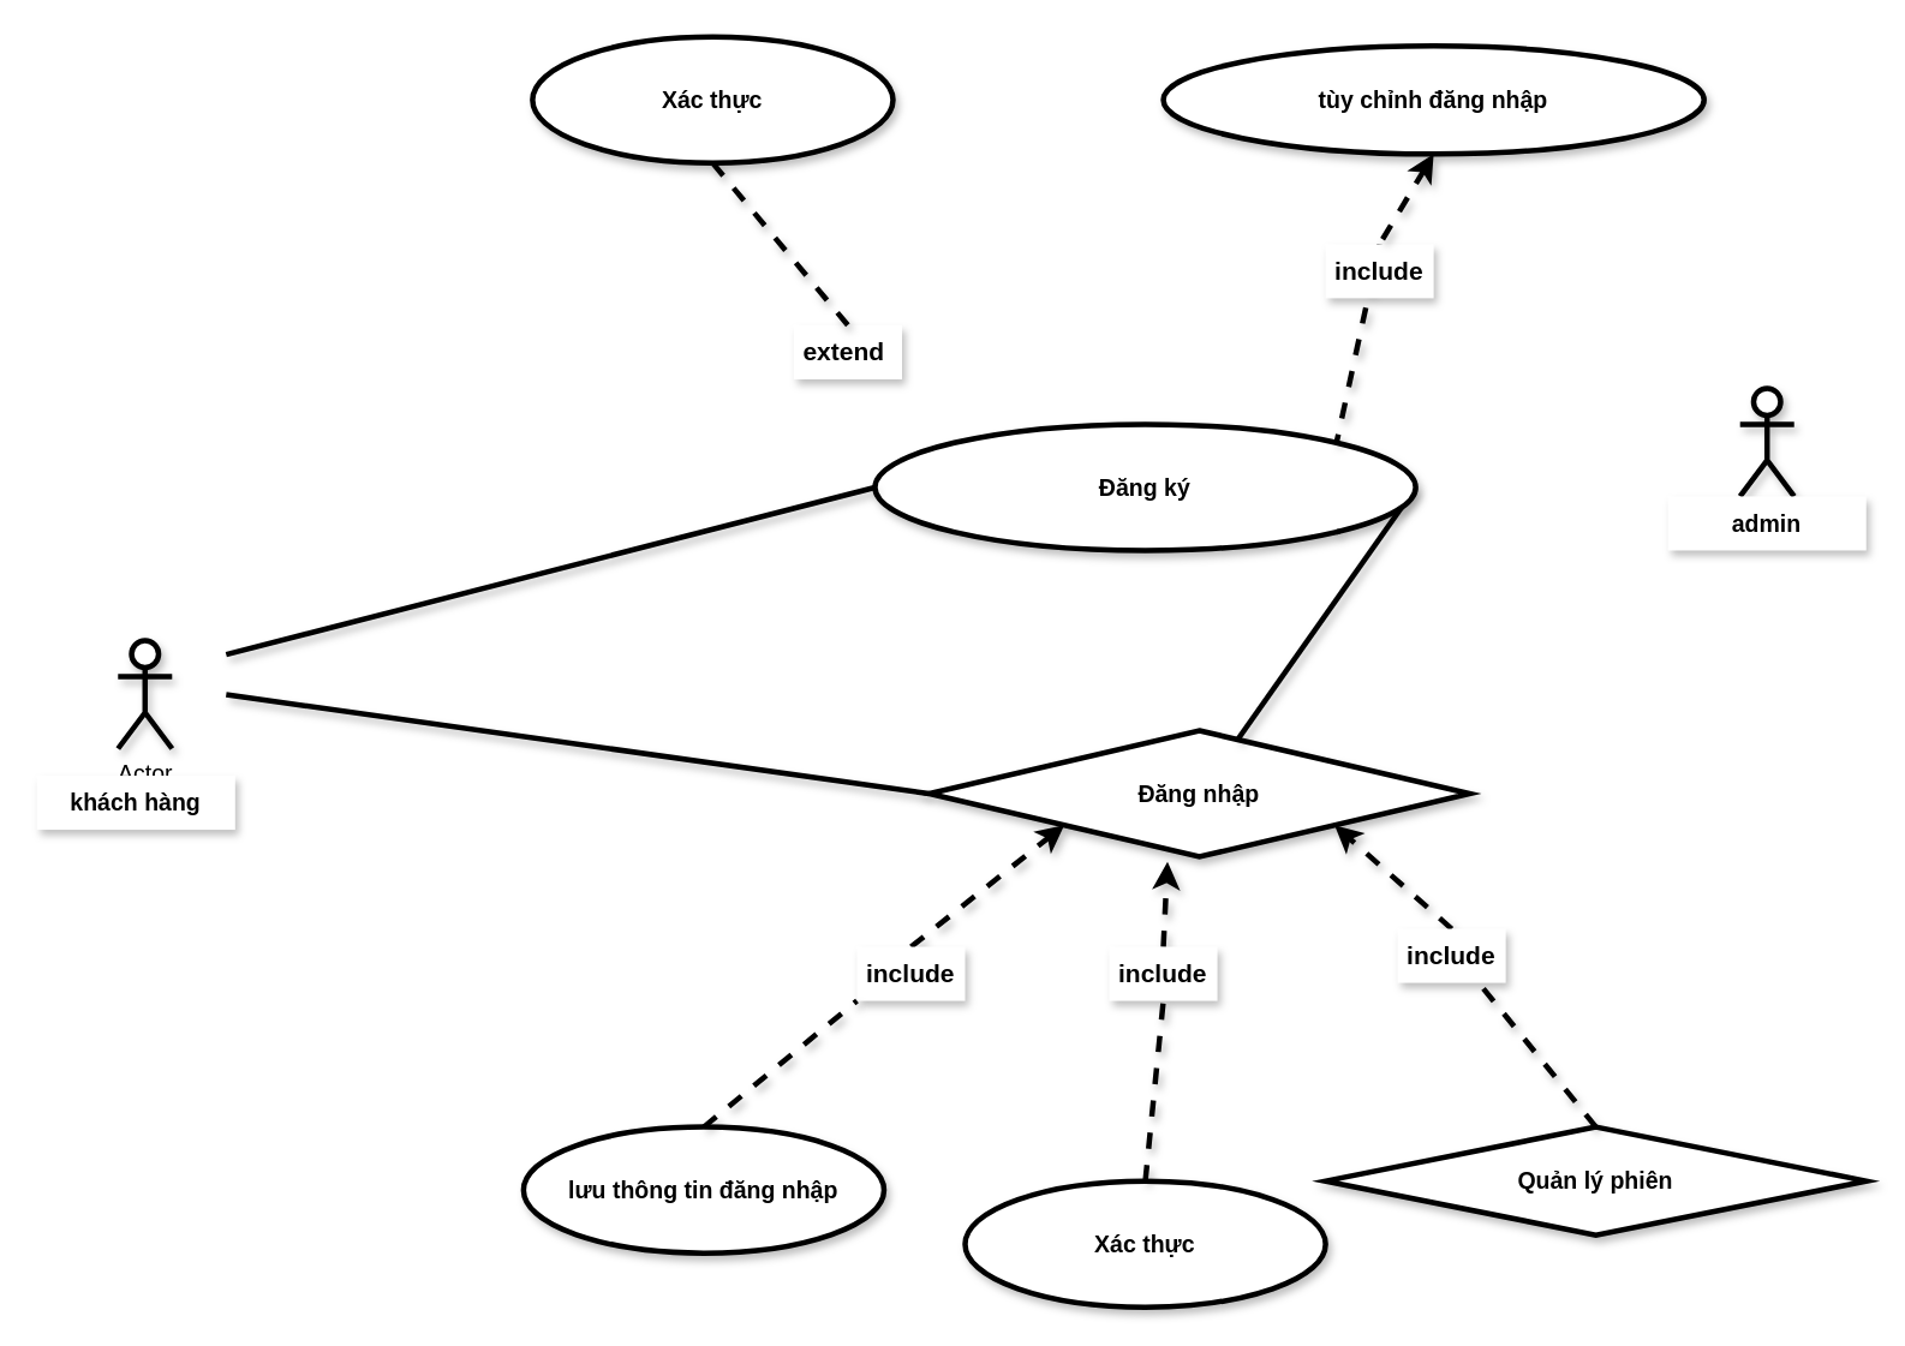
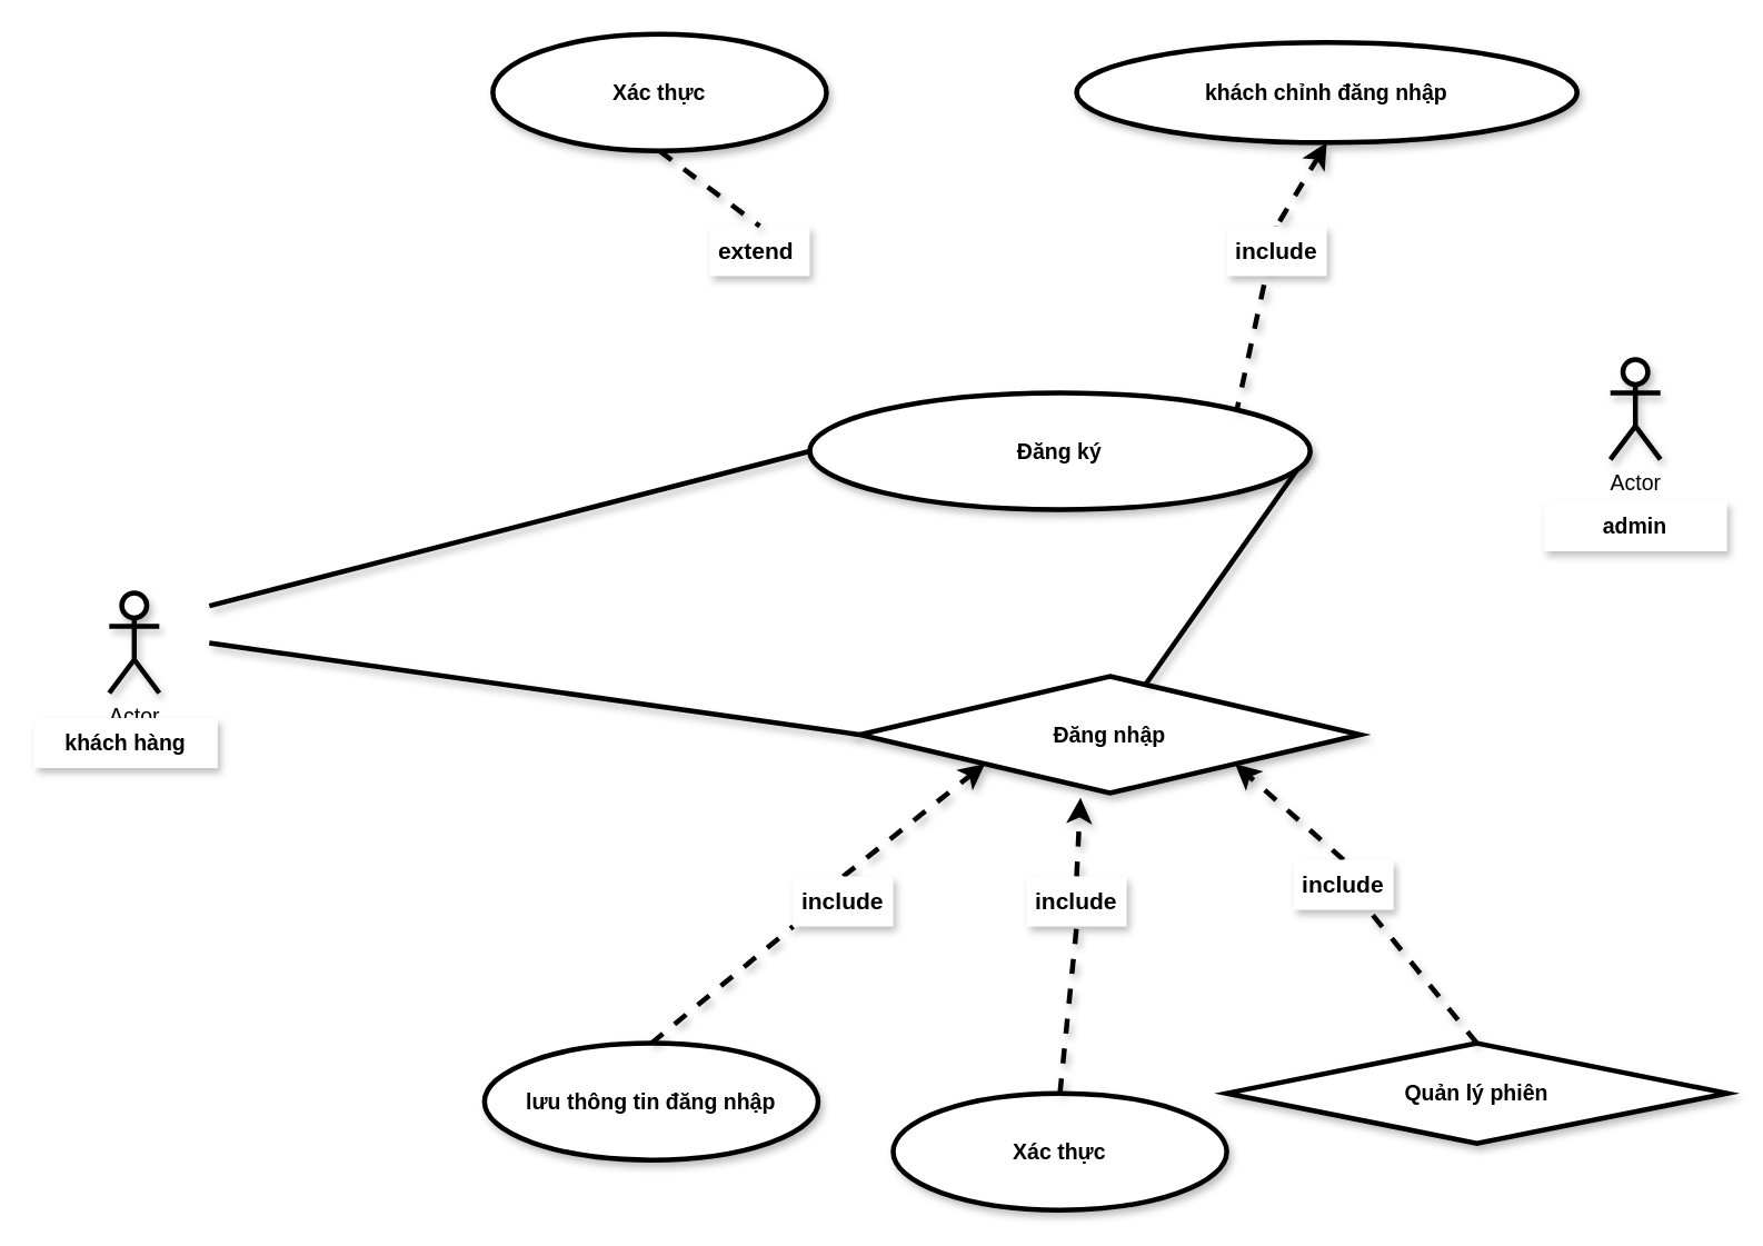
- <mxCell id="20" value="tùy chỉnh đăng nhập" style="ellipse;whiteSpace=wrap;html=1;align=center;newEdgeStyle={&quot;edgeStyle&quot;:&quot;entityRelationEdgeStyle&quot;,&quot;startArrow&quot;:&quot;none&quot;,&quot;endArrow&quot;:&quot;none&quot;,&quot;segment&quot;:10,&quot;curved&quot;:1};treeFolding=1;treeMoving=1;shadow=1;fontSize=13;strokeWidth=3;fillColor=default;gradientColor=#ffffff;fontStyle=1" vertex="1" parent="1"><mxGeometry x="645" y="25" width="300" height="60" as="geometry" /></mxCell>
+ <mxCell id="20" value="khách chỉnh đăng nhập" style="ellipse;whiteSpace=wrap;html=1;align=center;newEdgeStyle={&quot;edgeStyle&quot;:&quot;entityRelationEdgeStyle&quot;,&quot;startArrow&quot;:&quot;none&quot;,&quot;endArrow&quot;:&quot;none&quot;,&quot;segment&quot;:10,&quot;curved&quot;:1};treeFolding=1;treeMoving=1;shadow=1;fontSize=13;strokeWidth=3;fillColor=default;gradientColor=#ffffff;fontStyle=1" vertex="1" parent="1"><mxGeometry x="645" y="25" width="300" height="60" as="geometry" /></mxCell>
- <mxCell id="21" value="extend&amp;nbsp;" style="text;html=1;strokeColor=none;fillColor=default;align=center;verticalAlign=middle;whiteSpace=wrap;rounded=0;shadow=1;fontSize=14;fontStyle=1" vertex="1" parent="1"><mxGeometry x="440" y="180" width="60" height="30" as="geometry" /></mxCell>
+ <mxCell id="21" value="extend&amp;nbsp;" style="text;html=1;strokeColor=none;fillColor=default;align=center;verticalAlign=middle;whiteSpace=wrap;rounded=0;shadow=1;fontSize=14;fontStyle=1" vertex="1" parent="1"><mxGeometry x="425" y="135" width="60" height="30" as="geometry" /></mxCell>
- <mxCell id="15" value="admin" style="text;html=1;strokeColor=none;fillColor=default;align=center;verticalAlign=middle;whiteSpace=wrap;rounded=0;shadow=1;fontSize=13;fontStyle=1" vertex="1" parent="1"><mxGeometry x="925" y="275" width="110" height="30" as="geometry" /></mxCell>
+ <mxCell id="15" value="admin" style="text;html=1;strokeColor=none;fillColor=default;align=center;verticalAlign=middle;whiteSpace=wrap;rounded=0;shadow=1;fontSize=13;fontStyle=1" vertex="1" parent="1"><mxGeometry x="925" y="300" width="110" height="30" as="geometry" /></mxCell>
